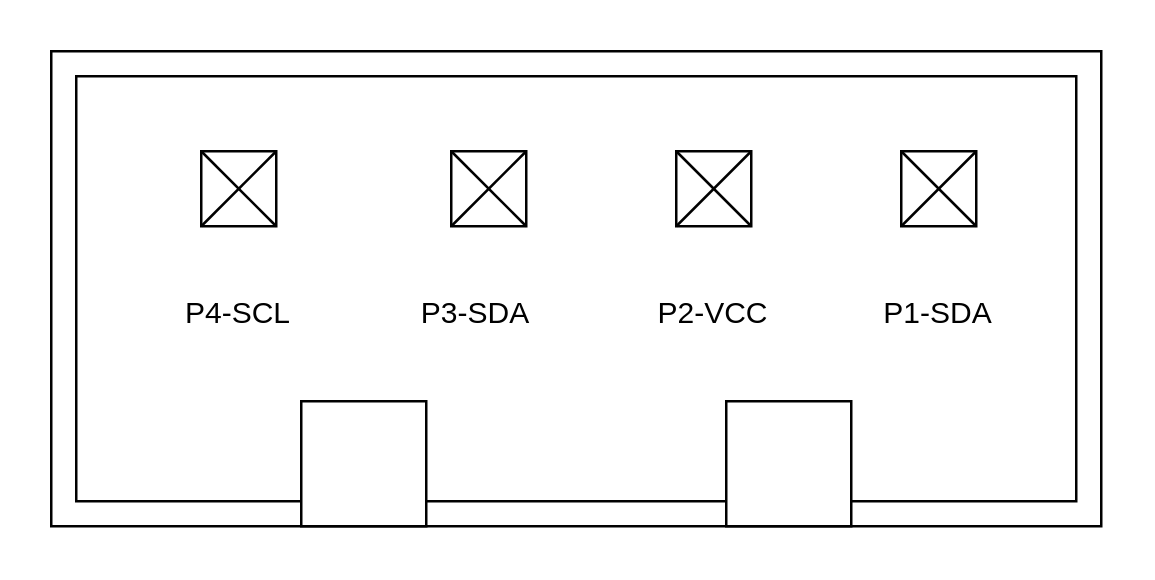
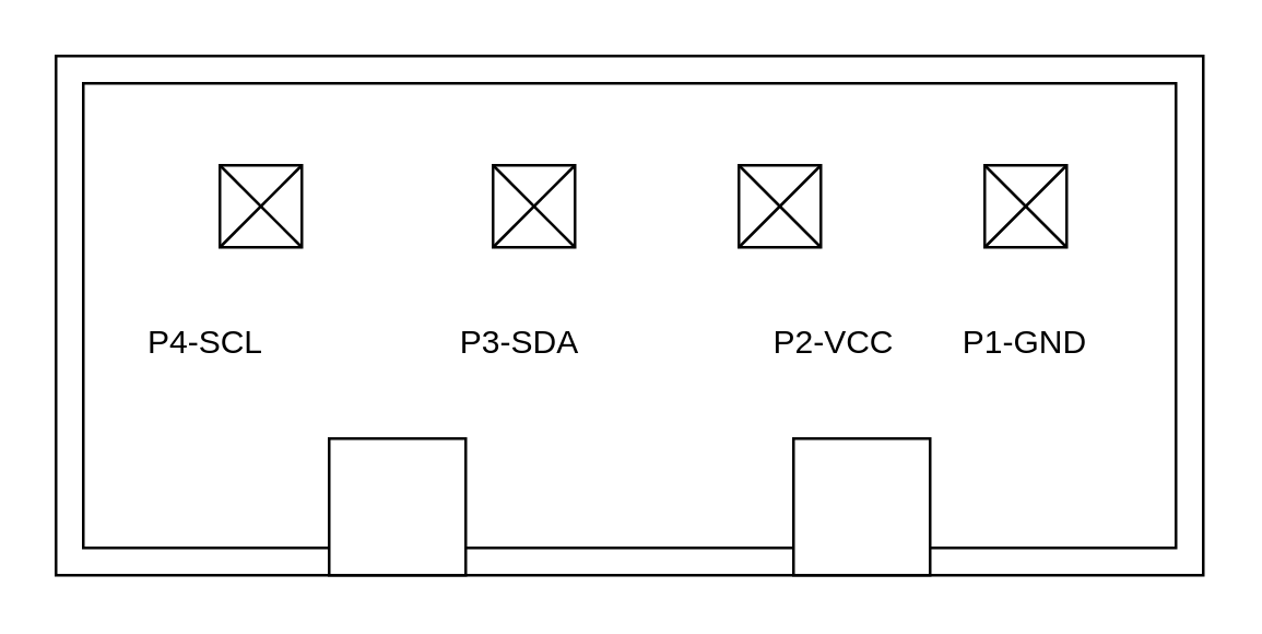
- <mxCell id="22" value="P4-SCL" style="text;html=1;strokeColor=none;fillColor=none;align=center;verticalAlign=middle;whiteSpace=wrap;rounded=0;" vertex="1" parent="1"><mxGeometry x="65" y="110" width="60" height="30" as="geometry" /></mxCell>
+ <mxCell id="22" value="P4-SCL" style="text;html=1;strokeColor=none;fillColor=none;align=center;verticalAlign=middle;whiteSpace=wrap;rounded=0;" vertex="1" parent="1"><mxGeometry x="45" y="110" width="60" height="30" as="geometry" /></mxCell>
- <mxCell id="24" value="P2-VCC" style="text;html=1;strokeColor=none;fillColor=none;align=center;verticalAlign=middle;whiteSpace=wrap;rounded=0;" vertex="1" parent="1"><mxGeometry x="255" y="110" width="60" height="30" as="geometry" /></mxCell>
+ <mxCell id="24" value="P2-VCC" style="text;html=1;strokeColor=none;fillColor=none;align=center;verticalAlign=middle;whiteSpace=wrap;rounded=0;" vertex="1" parent="1"><mxGeometry x="275" y="110" width="60" height="30" as="geometry" /></mxCell>
- <mxCell id="25" value="P1-SDA" style="text;html=1;strokeColor=none;fillColor=none;align=center;verticalAlign=middle;whiteSpace=wrap;rounded=0;" vertex="1" parent="1"><mxGeometry x="345" y="110" width="60" height="30" as="geometry" /></mxCell>
+ <mxCell id="25" value="P1-GND" style="text;html=1;strokeColor=none;fillColor=none;align=center;verticalAlign=middle;whiteSpace=wrap;rounded=0;" vertex="1" parent="1"><mxGeometry x="345" y="110" width="60" height="30" as="geometry" /></mxCell>
